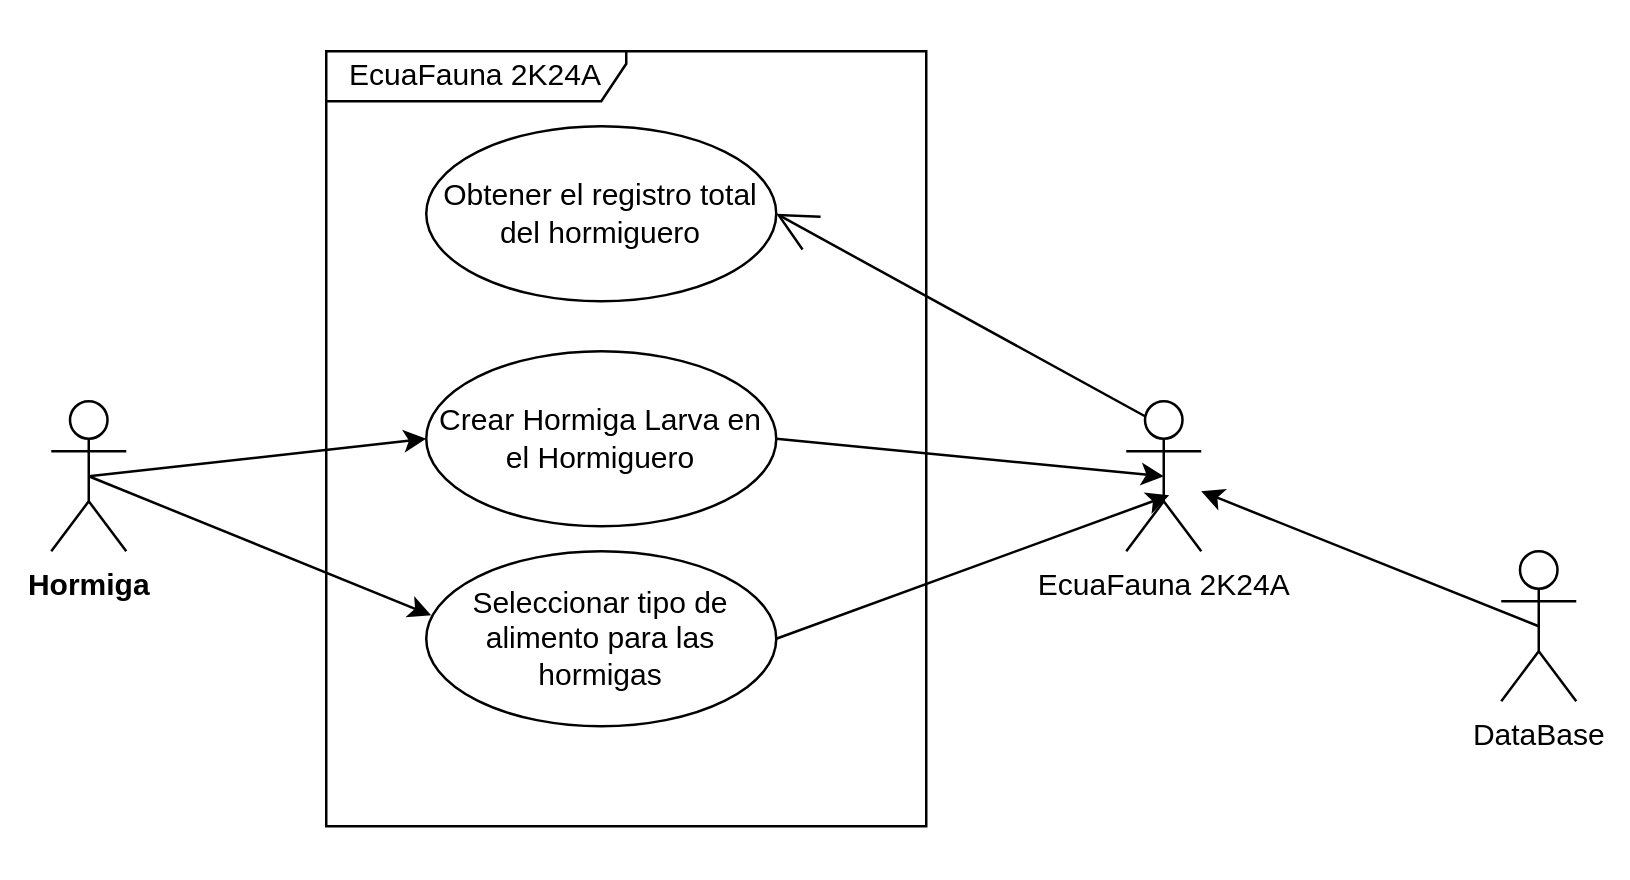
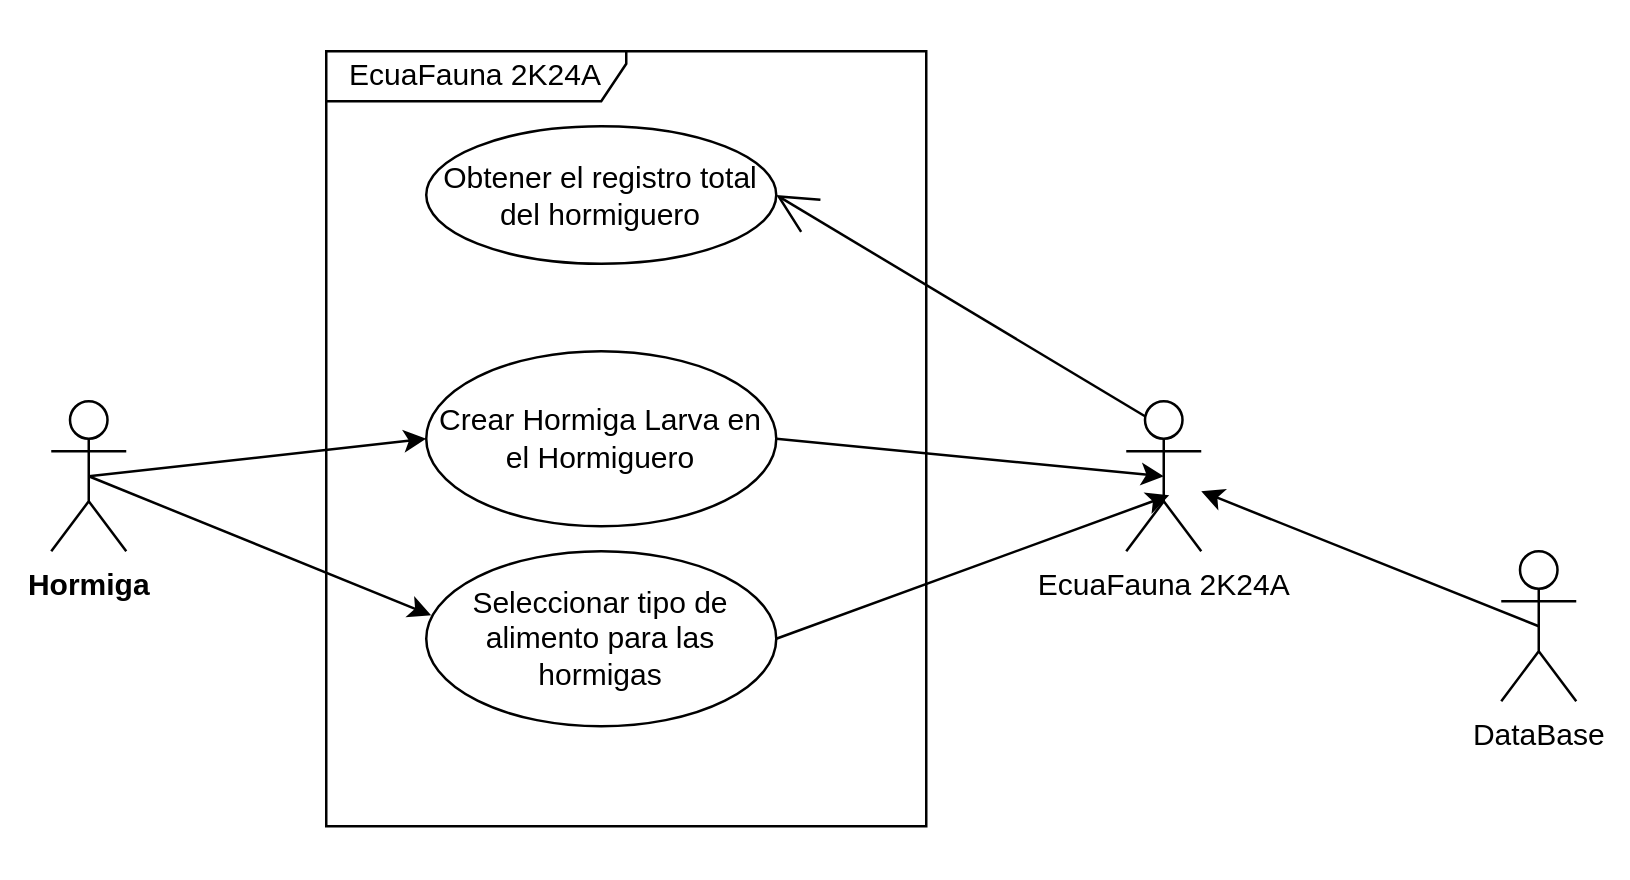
- <mxCell id="14" value="Obtener el registro total del hormiguero" style="ellipse;whiteSpace=wrap;html=1;" parent="1" vertex="1"><mxGeometry x="170" y="50" width="140" height="70" as="geometry" /></mxCell>
+ <mxCell id="14" value="Obtener el registro total del hormiguero" style="ellipse;whiteSpace=wrap;html=1;" parent="1" vertex="1"><mxGeometry x="170" y="50" width="140" height="55" as="geometry" /></mxCell>
